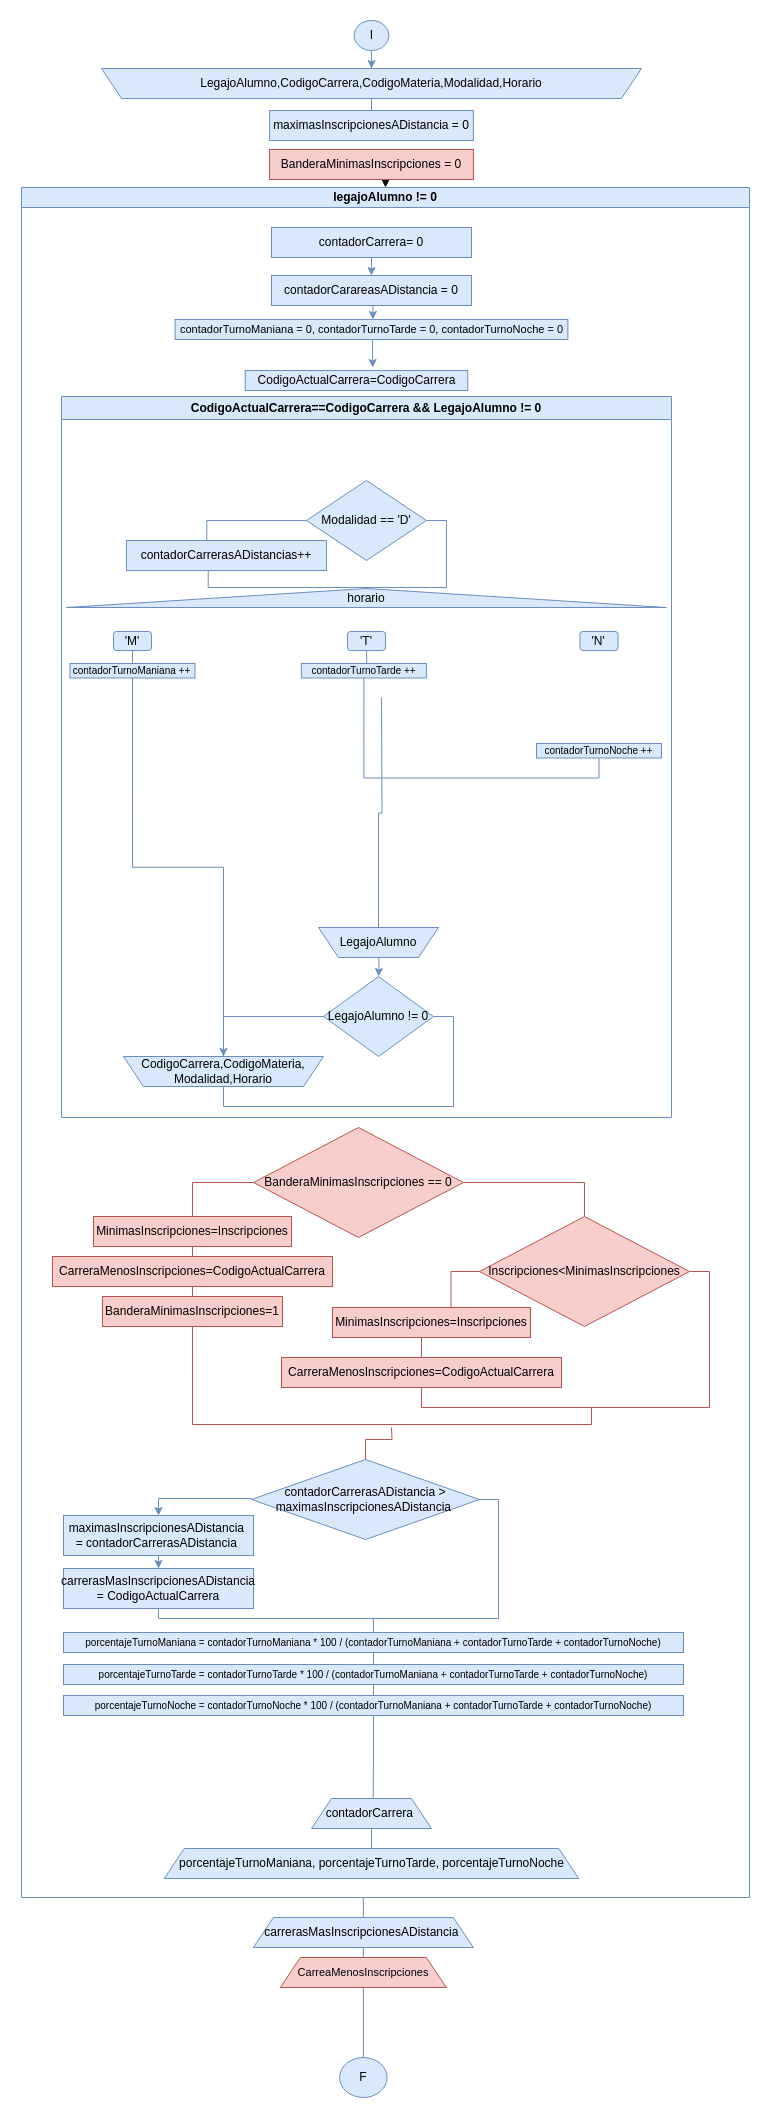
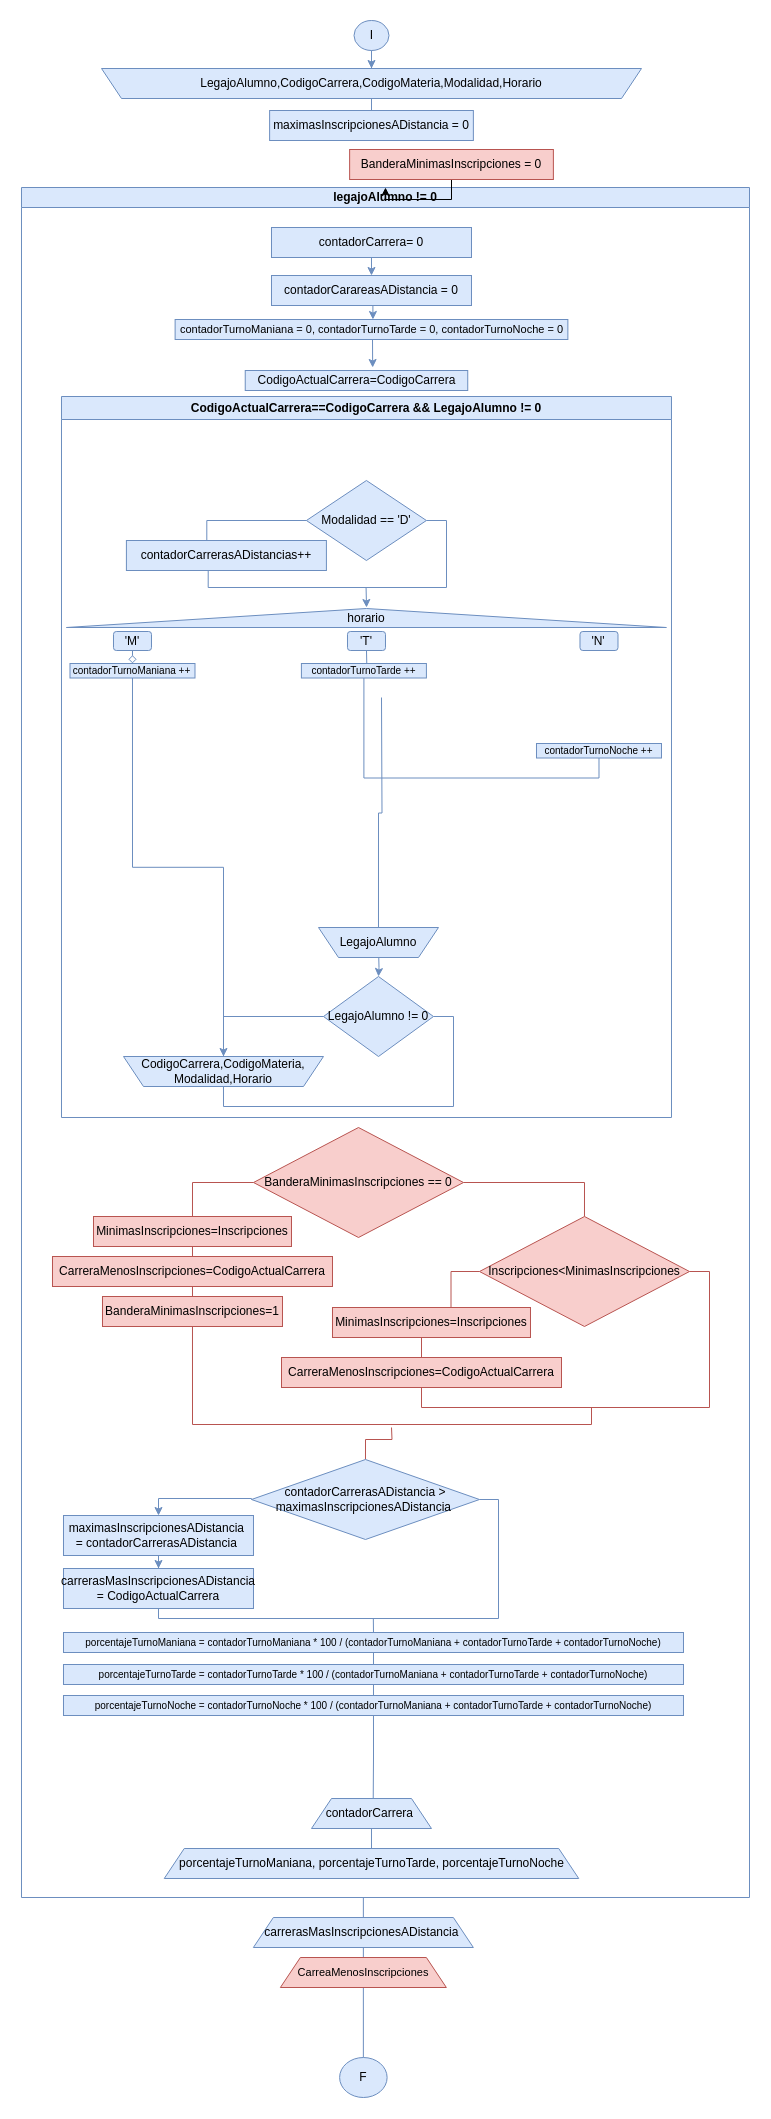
- <mxCell id="77" value="&lt;div&gt;BanderaMinimasInscripciones = 0&lt;/div&gt;" style="whiteSpace=wrap;html=1;fillColor=#f8cecc;strokeColor=#b85450;" vertex="1" parent="1"><mxGeometry x="269.13" y="149" width="203.75" height="30" as="geometry" /></mxCell>
+ <mxCell id="77" value="&lt;div&gt;BanderaMinimasInscripciones = 0&lt;/div&gt;" style="whiteSpace=wrap;html=1;fillColor=#f8cecc;strokeColor=#b85450;" vertex="1" parent="1"><mxGeometry x="349.13" y="149" width="203.75" height="30" as="geometry" /></mxCell>
- <mxCell id="23" value="horario" style="triangle;whiteSpace=wrap;html=1;direction=north;fillColor=#dae8fc;strokeColor=#6c8ebf;" parent="9" vertex="1"><mxGeometry x="4.92" y="192" width="600" height="19" as="geometry" /></mxCell>
+ <mxCell id="23" value="horario" style="triangle;whiteSpace=wrap;html=1;direction=north;fillColor=#dae8fc;strokeColor=#6c8ebf;" parent="9" vertex="1"><mxGeometry x="4.92" y="212" width="600" height="19" as="geometry" /></mxCell>
- <mxCell id="24" style="edgeStyle=orthogonalEdgeStyle;rounded=0;orthogonalLoop=1;jettySize=auto;html=1;exitX=0.5;exitY=1;exitDx=0;exitDy=0;entryX=0.5;entryY=0;entryDx=0;entryDy=0;endArrow=none;endFill=0;fillColor=#dae8fc;strokeColor=#6c8ebf;" parent="9" source="25" target="30" edge="1"><mxGeometry relative="1" as="geometry" /></mxCell>
+ <mxCell id="24" style="edgeStyle=orthogonalEdgeStyle;rounded=0;orthogonalLoop=1;jettySize=auto;html=1;exitX=0.5;exitY=1;exitDx=0;exitDy=0;entryX=0.5;entryY=0;entryDx=0;entryDy=0;endArrow=diamond;endFill=0;fillColor=#dae8fc;strokeColor=#6c8ebf;" parent="9" source="25" target="30" edge="1"><mxGeometry relative="1" as="geometry" /></mxCell>
